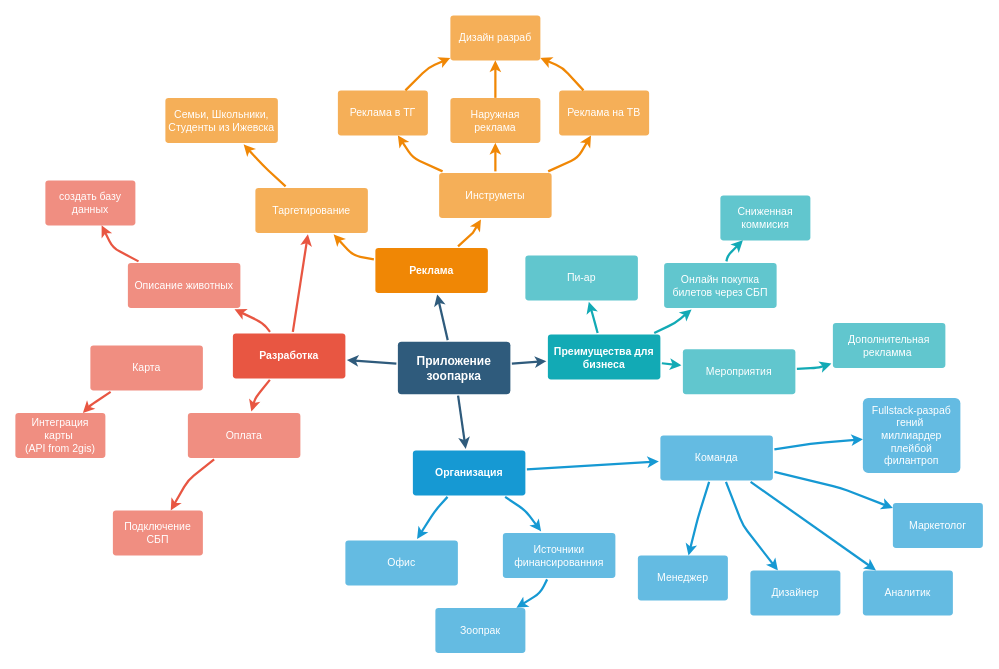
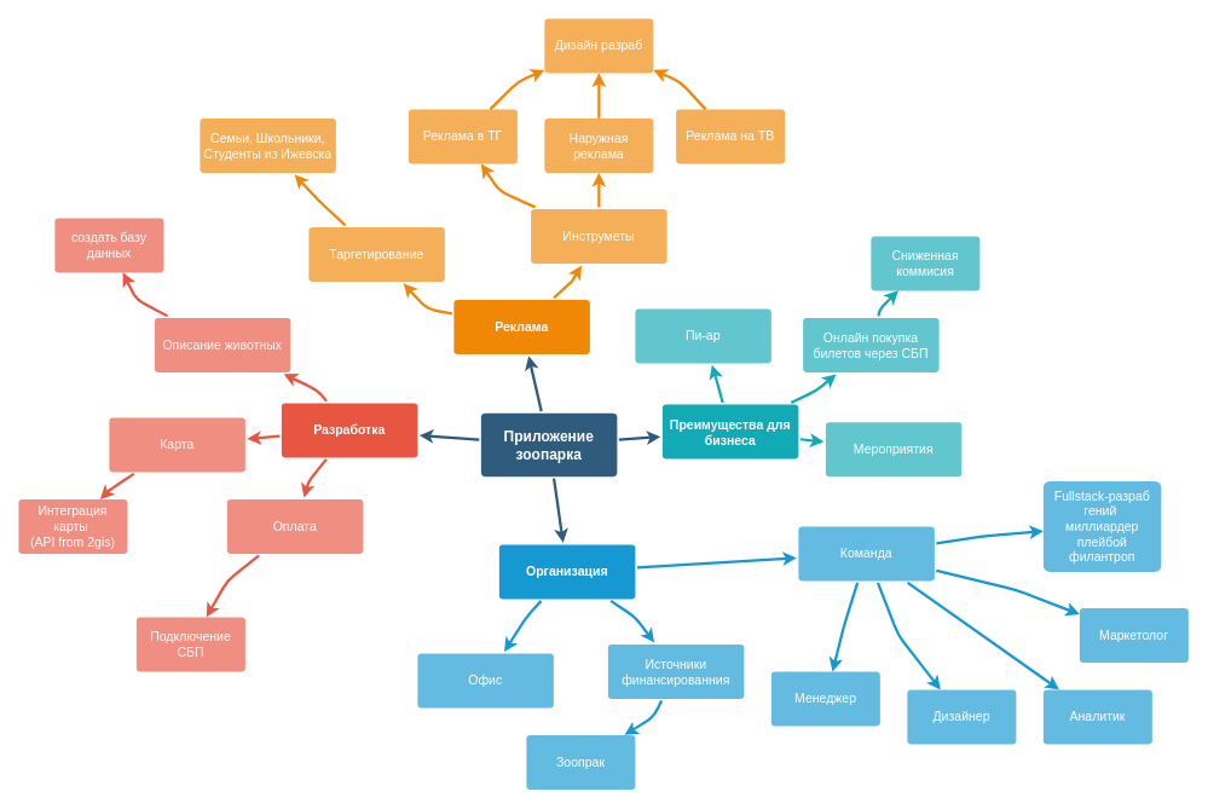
- <mxCell id="40" value="" style="edgeStyle=none;rounded=1;jumpStyle=none;html=1;shadow=0;labelBackgroundColor=none;startArrow=none;startFill=0;endArrow=classic;endFill=1;jettySize=auto;orthogonalLoop=1;strokeColor=#F08705;strokeWidth=3;fontFamily=Helvetica;fontSize=14;fontColor=#FFFFFF;spacing=5;curved=0;" edge="1" parent="1" target="39" source="20"><mxGeometry relative="1" as="geometry"><mxPoint x="775" y="99" as="sourcePoint" /><mxPoint x="605" y="100" as="targetPoint" /><Array as="points"><mxPoint x="770" y="210" /></Array></mxGeometry></mxCell>
- <mxCell id="8" value="" style="edgeStyle=none;rounded=1;jumpStyle=none;html=1;shadow=0;labelBackgroundColor=none;startArrow=none;startFill=0;jettySize=auto;orthogonalLoop=1;strokeColor=#E85642;strokeWidth=3;fontFamily=Helvetica;fontSize=14;fontColor=#FFFFFF;spacing=5;fontStyle=1;fillColor=#b0e3e6;" parent="1" source="10" target="22" edge="1"><mxGeometry relative="1" as="geometry" /></mxCell>
+ <mxCell id="8" value="" style="edgeStyle=none;rounded=1;jumpStyle=none;html=1;shadow=0;labelBackgroundColor=none;startArrow=none;startFill=0;jettySize=auto;orthogonalLoop=1;strokeColor=#E85642;strokeWidth=3;fontFamily=Helvetica;fontSize=14;fontColor=#FFFFFF;spacing=5;fontStyle=1;fillColor=#b0e3e6;" parent="1" source="10" target="12" edge="1"><mxGeometry relative="1" as="geometry" /></mxCell>
- <mxCell id="63" value="Дополнительная рекламма&amp;nbsp;" style="rounded=1;whiteSpace=wrap;html=1;shadow=0;labelBackgroundColor=none;strokeColor=none;strokeWidth=3;fillColor=#61c6ce;fontFamily=Helvetica;fontSize=14;fontColor=#FFFFFF;align=center;spacing=5;fontStyle=0;arcSize=7;perimeterSpacing=2;" vertex="1" parent="1"><mxGeometry x="1110" y="430" width="150" height="60" as="geometry" /></mxCell>
- <mxCell id="64" value="" style="edgeStyle=none;rounded=1;jumpStyle=none;html=1;shadow=0;labelBackgroundColor=none;startArrow=none;startFill=0;jettySize=auto;orthogonalLoop=1;strokeColor=#12AAB5;strokeWidth=3;fontFamily=Helvetica;fontSize=14;fontColor=#FFFFFF;spacing=5;fontStyle=1;fillColor=#b0e3e6;curved=0;" edge="1" parent="1" target="63" source="25"><mxGeometry relative="1" as="geometry"><mxPoint x="1050" y="433" as="sourcePoint" /><mxPoint x="1098" y="469" as="targetPoint" /><Array as="points"><mxPoint x="1090" y="490" /></Array></mxGeometry></mxCell>
